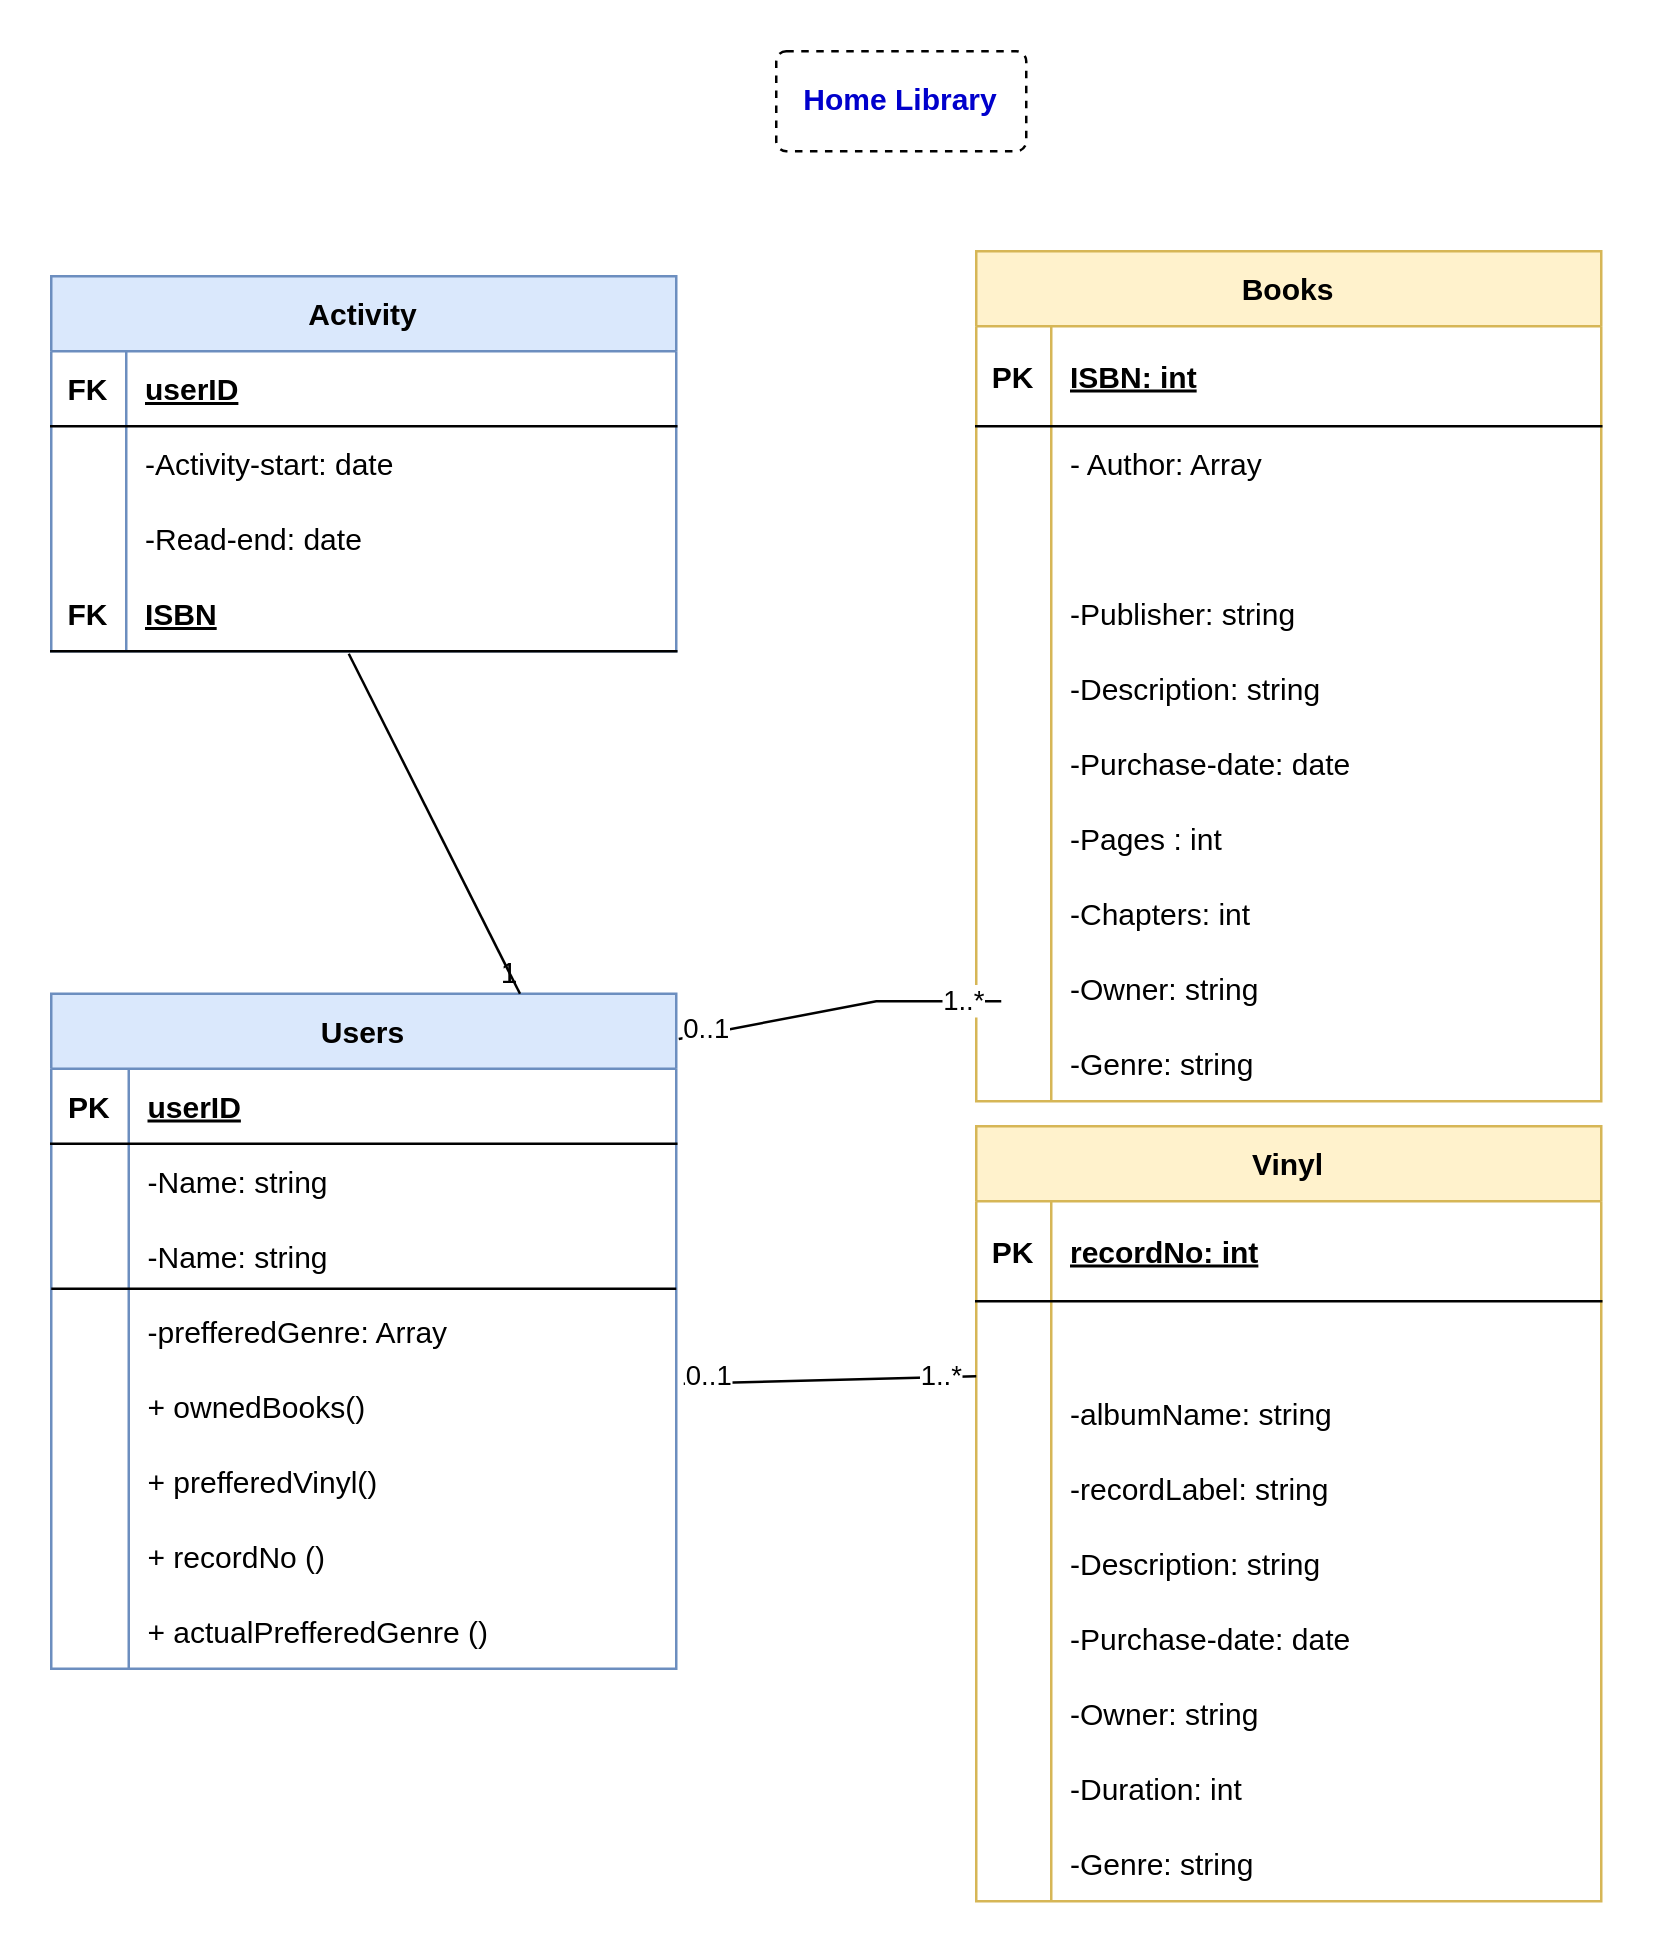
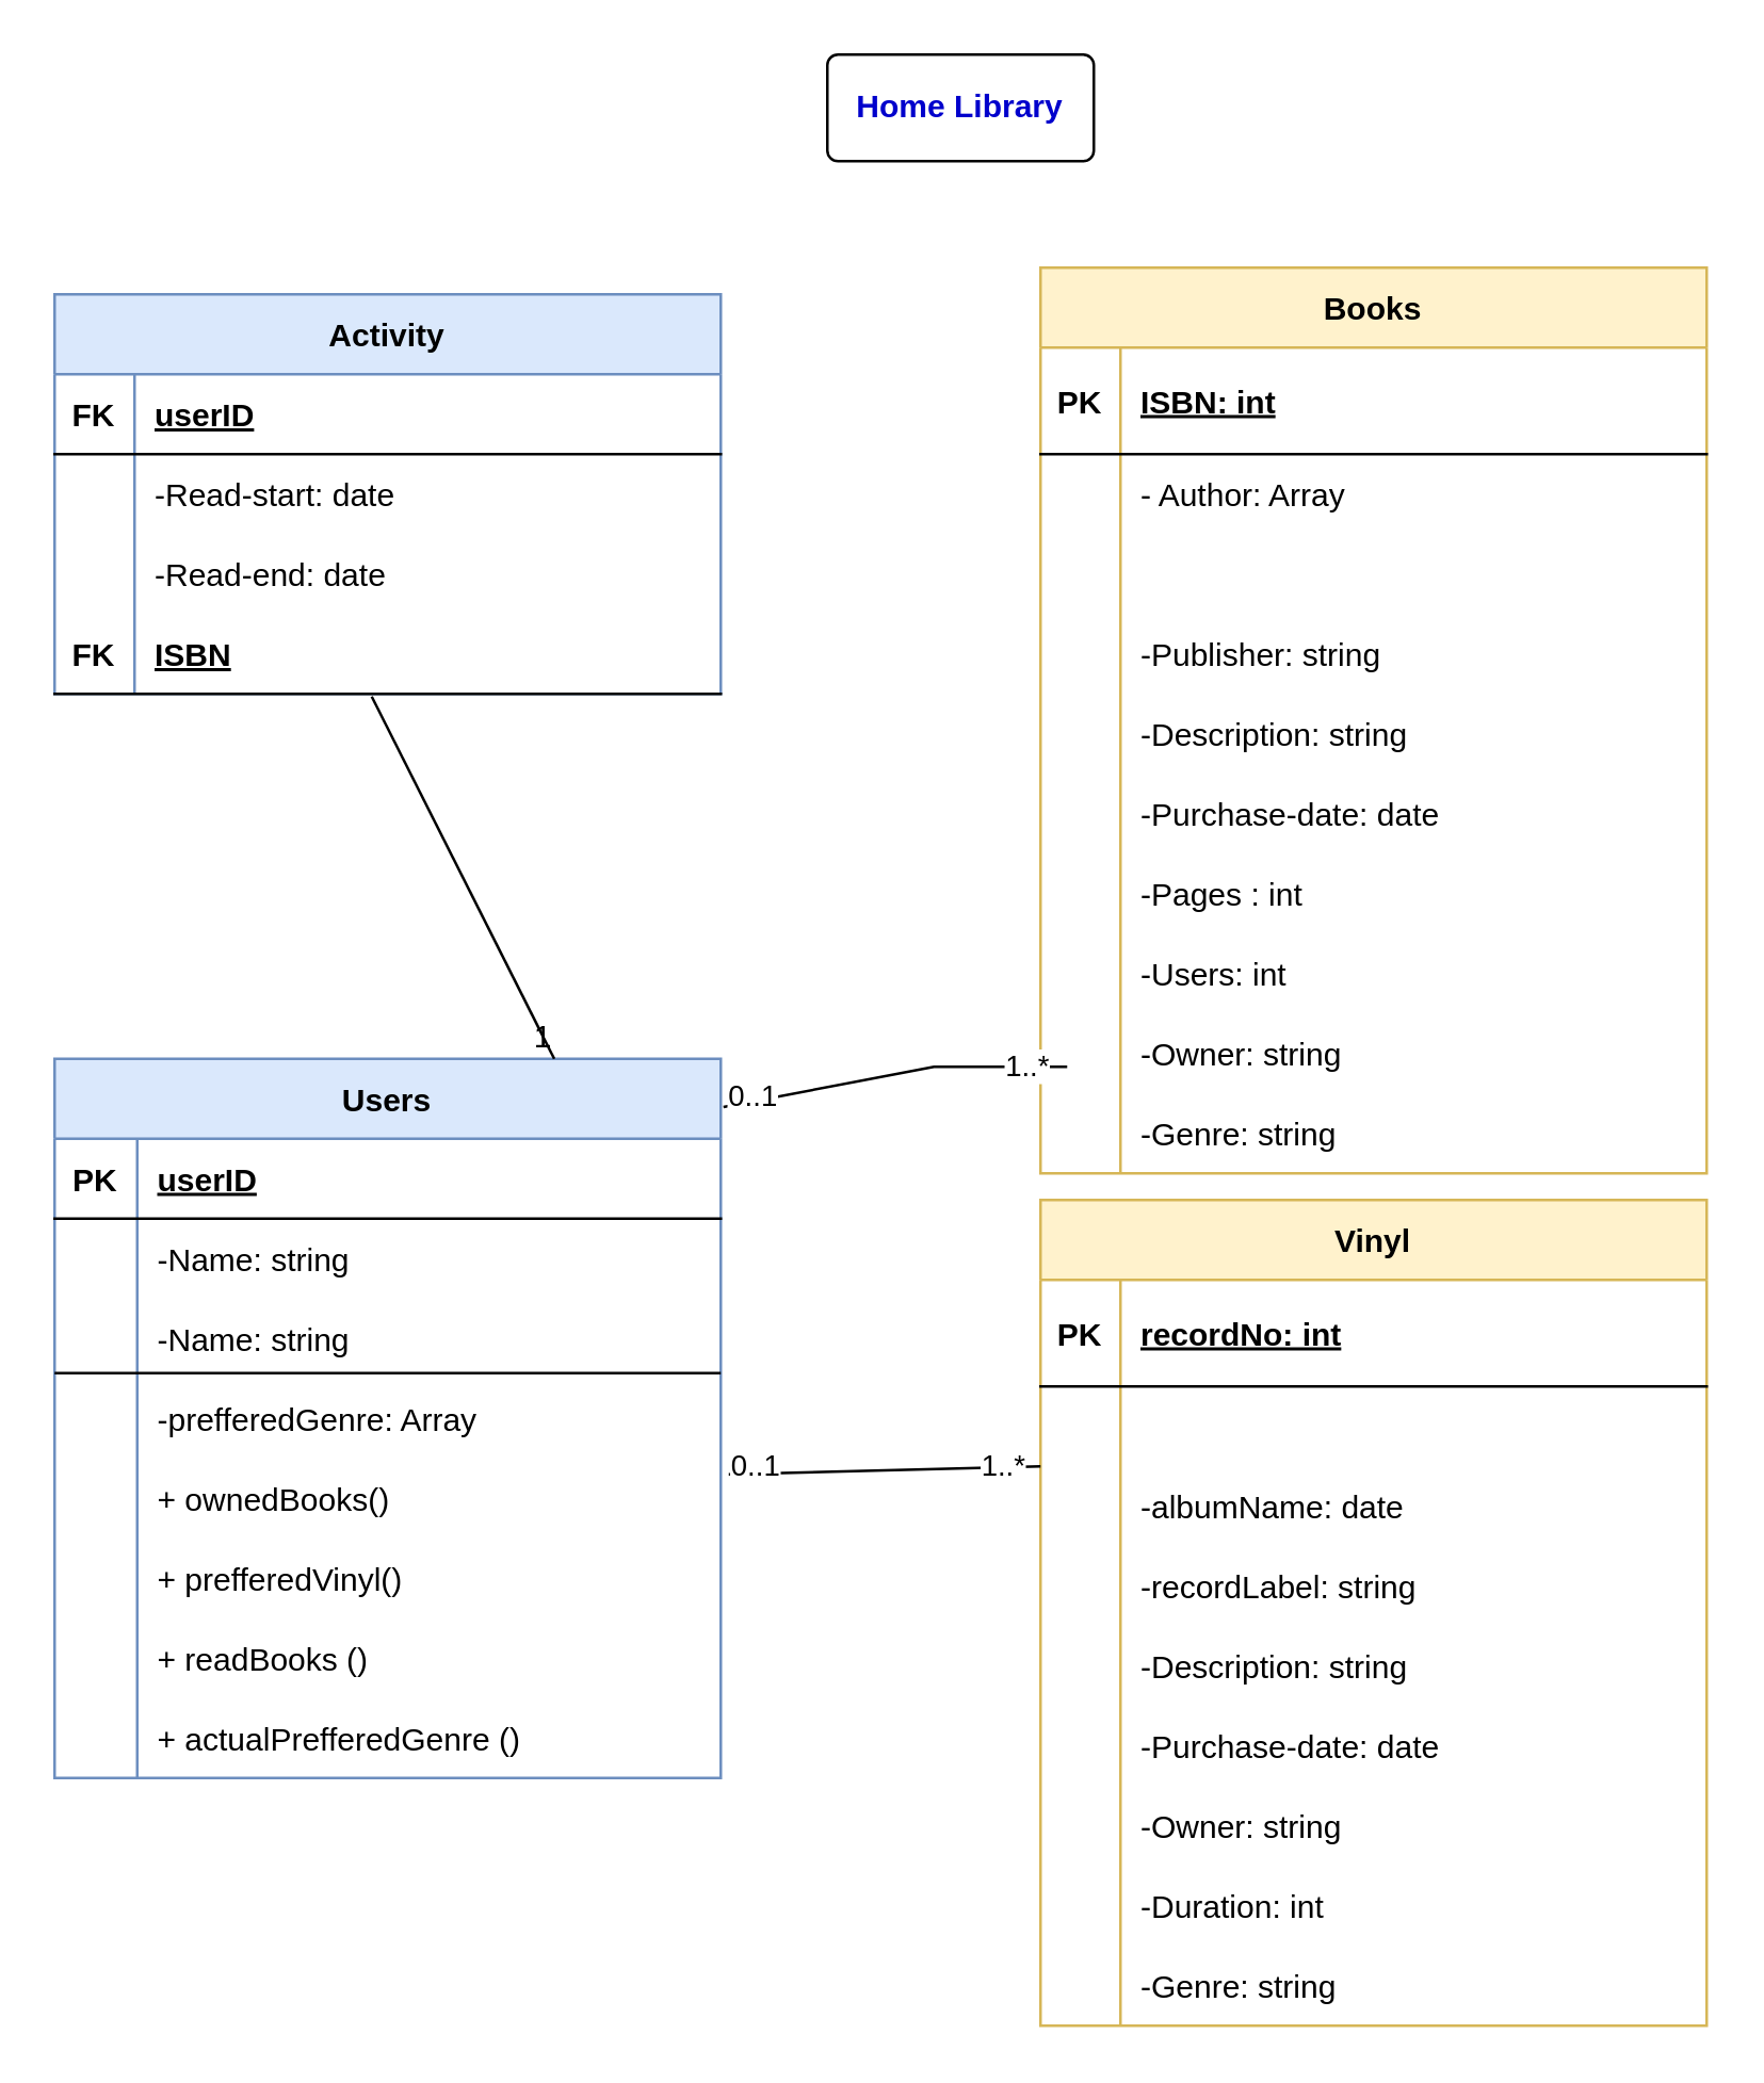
- <mxCell id="57" value="&lt;span style=&quot;font-weight: 700&quot;&gt;&lt;font color=&quot;#0000cc&quot;&gt;Home Library&lt;/font&gt;&lt;/span&gt;" style="rounded=1;arcSize=10;whiteSpace=wrap;html=1;align=center;dashed=1;" parent="1" vertex="1"><mxGeometry x="310" y="20" width="100" height="40" as="geometry" /></mxCell>
+ <mxCell id="57" value="&lt;span style=&quot;font-weight: 700&quot;&gt;&lt;font color=&quot;#0000cc&quot;&gt;Home Library&lt;/font&gt;&lt;/span&gt;" style="rounded=1;arcSize=10;whiteSpace=wrap;html=1;align=center;" parent="1" vertex="1"><mxGeometry x="310" y="20" width="100" height="40" as="geometry" /></mxCell>
- <mxCell id="67" value="-Activity-start: date" style="shape=partialRectangle;overflow=hidden;connectable=0;fillColor=none;top=0;left=0;bottom=0;right=0;align=left;spacingLeft=6;" parent="65" vertex="1"><mxGeometry x="30" width="220" height="30" as="geometry" /></mxCell>
+ <mxCell id="67" value="-Read-start: date" style="shape=partialRectangle;overflow=hidden;connectable=0;fillColor=none;top=0;left=0;bottom=0;right=0;align=left;spacingLeft=6;" parent="65" vertex="1"><mxGeometry x="30" width="220" height="30" as="geometry" /></mxCell>
- <mxCell id="25" value="-Chapters: int" style="shape=partialRectangle;overflow=hidden;connectable=0;fillColor=none;top=0;left=0;bottom=0;right=0;align=left;spacingLeft=6;" parent="23" vertex="1"><mxGeometry x="30" width="220" height="30" as="geometry" /></mxCell>
+ <mxCell id="25" value="-Users: int" style="shape=partialRectangle;overflow=hidden;connectable=0;fillColor=none;top=0;left=0;bottom=0;right=0;align=left;spacingLeft=6;" parent="23" vertex="1"><mxGeometry x="30" width="220" height="30" as="geometry" /></mxCell>
- <mxCell id="85" value="-albumName: string" style="shape=partialRectangle;overflow=hidden;connectable=0;fillColor=none;top=0;left=0;bottom=0;right=0;align=left;spacingLeft=6;" parent="83" vertex="1"><mxGeometry x="30" width="220" height="30" as="geometry" /></mxCell>
+ <mxCell id="85" value="-albumName: date" style="shape=partialRectangle;overflow=hidden;connectable=0;fillColor=none;top=0;left=0;bottom=0;right=0;align=left;spacingLeft=6;" parent="83" vertex="1"><mxGeometry x="30" width="220" height="30" as="geometry" /></mxCell>
- <mxCell id="53" value="+ recordNo ()" style="shape=partialRectangle;overflow=hidden;connectable=0;fillColor=none;top=0;left=0;bottom=0;right=0;align=left;spacingLeft=6;" parent="51" vertex="1"><mxGeometry x="31" width="219" height="30" as="geometry" /></mxCell>
+ <mxCell id="53" value="+ readBooks ()" style="shape=partialRectangle;overflow=hidden;connectable=0;fillColor=none;top=0;left=0;bottom=0;right=0;align=left;spacingLeft=6;" parent="51" vertex="1"><mxGeometry x="31" width="219" height="30" as="geometry" /></mxCell>
